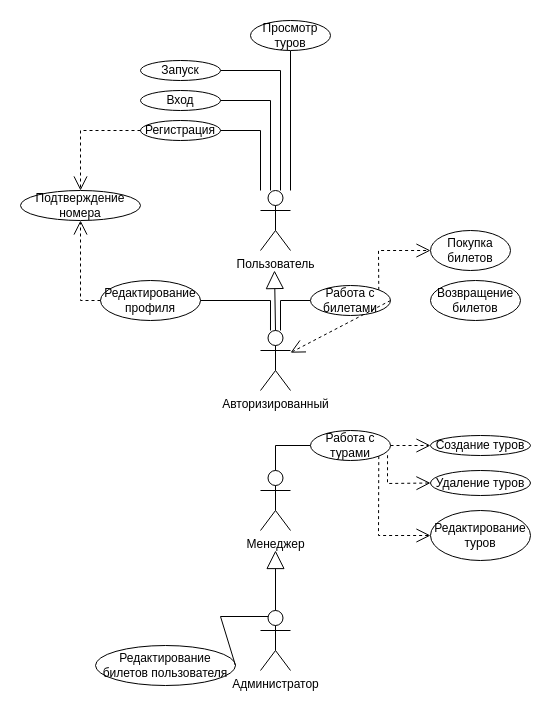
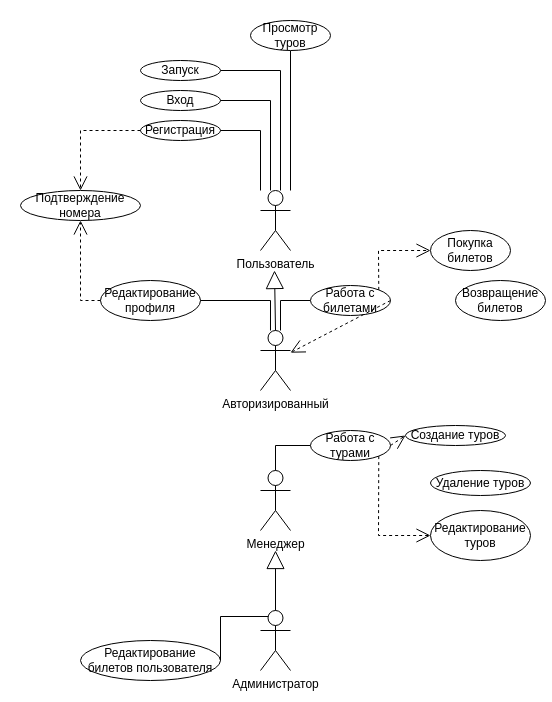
- <mxCell id="22" value="Возвращение билетов" style="ellipse;whiteSpace=wrap;html=1;" parent="1" vertex="1"><mxGeometry x="430" y="280" width="90" height="40" as="geometry" /></mxCell>
+ <mxCell id="22" value="Возвращение билетов" style="ellipse;whiteSpace=wrap;html=1;" parent="1" vertex="1"><mxGeometry x="455" y="280" width="90" height="40" as="geometry" /></mxCell>
- <mxCell id="29" value="Создание туров" style="ellipse;whiteSpace=wrap;html=1;" parent="1" vertex="1"><mxGeometry x="430" y="435" width="100" height="20" as="geometry" /></mxCell>
+ <mxCell id="29" value="Создание туров" style="ellipse;whiteSpace=wrap;html=1;" parent="1" vertex="1"><mxGeometry x="405" y="425" width="100" height="20" as="geometry" /></mxCell>
- <mxCell id="32" value="" style="endArrow=open;endSize=12;dashed=1;html=1;rounded=0;entryX=0;entryY=0.5;entryDx=0;entryDy=0;exitX=0.963;exitY=0.825;exitDx=0;exitDy=0;exitPerimeter=0;" parent="1" source="26" target="31" edge="1"><mxGeometry width="160" relative="1" as="geometry"><mxPoint x="388.459" y="465.541" as="sourcePoint" /><mxPoint x="440" y="575" as="targetPoint" /><Array as="points"><mxPoint x="387" y="483" /></Array></mxGeometry></mxCell>
- <mxCell id="35" value="Редактирование билетов пользователя" style="ellipse;whiteSpace=wrap;html=1;" parent="1" vertex="1"><mxGeometry x="95" y="645" width="140" height="40" as="geometry" /></mxCell>
+ <mxCell id="35" value="Редактирование билетов пользователя" style="ellipse;whiteSpace=wrap;html=1;" parent="1" vertex="1"><mxGeometry x="80" y="640" width="140" height="40" as="geometry" /></mxCell>
